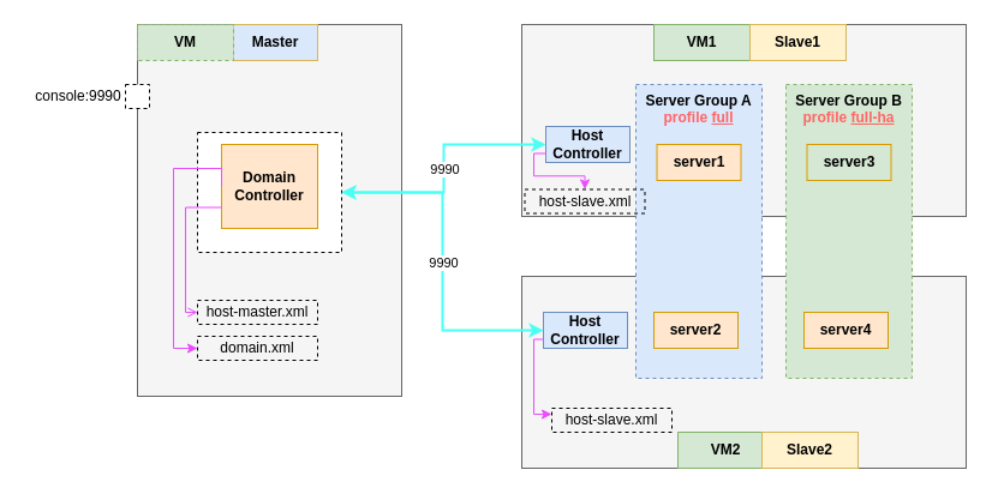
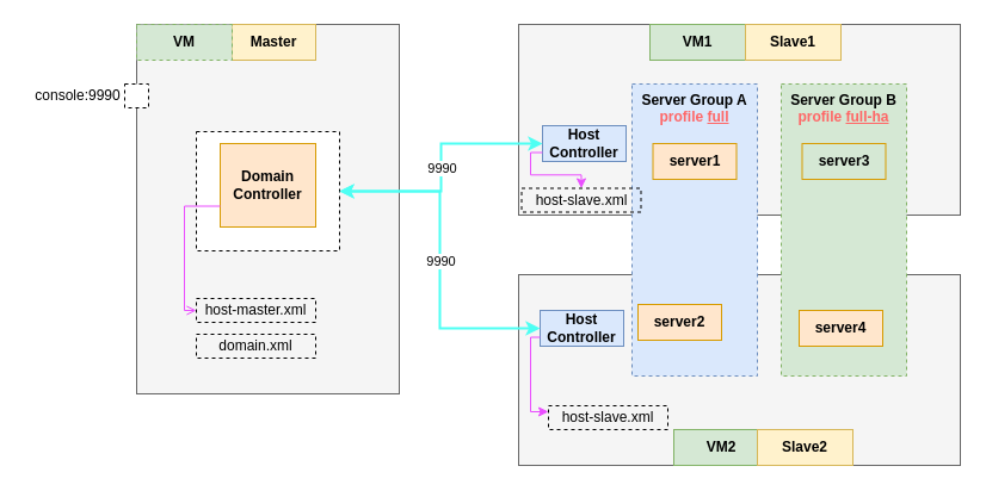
- <mxCell id="4" value="Master" style="rounded=0;whiteSpace=wrap;html=1;fillColor=#dae8fc;strokeColor=#d6b656;fontStyle=1;" parent="1" vertex="1"><mxGeometry x="194" y="20" width="70" height="30" as="geometry" /></mxCell>
+ <mxCell id="4" value="Master" style="rounded=0;whiteSpace=wrap;html=1;fillColor=#fff2cc;strokeColor=#d6b656;fontStyle=1" parent="1" vertex="1"><mxGeometry x="194" y="20" width="70" height="30" as="geometry" /></mxCell>
- <mxCell id="29" value="" style="endArrow=classic;html=1;rounded=0;strokeColor=#ea4dff;exitX=0;exitY=0.5;exitDx=0;exitDy=0;entryX=0;entryY=0.5;entryDx=0;entryDy=0;edgeStyle=orthogonalEdgeStyle;" parent="1" source="20" target="27" edge="1"><mxGeometry width="50" height="50" relative="1" as="geometry"><mxPoint x="364" y="240" as="sourcePoint" /><mxPoint x="414" y="190" as="targetPoint" /><Array as="points"><mxPoint x="144" y="140" /><mxPoint x="144" y="290" /></Array></mxGeometry></mxCell>
- <mxCell id="11" value="server2" style="rounded=0;whiteSpace=wrap;html=1;fontStyle=1;fillColor=#ffe6cc;strokeColor=#d79b00;" parent="1" vertex="1"><mxGeometry x="544" y="260" width="70" height="30" as="geometry" /></mxCell>
+ <mxCell id="11" value="server2" style="rounded=0;whiteSpace=wrap;html=1;fontStyle=1;fillColor=#ffe6cc;strokeColor=#d79b00;" parent="1" vertex="1"><mxGeometry x="534" y="255" width="70" height="30" as="geometry" /></mxCell>
